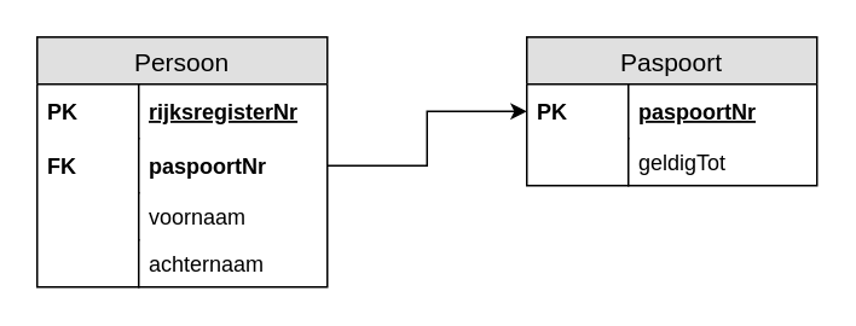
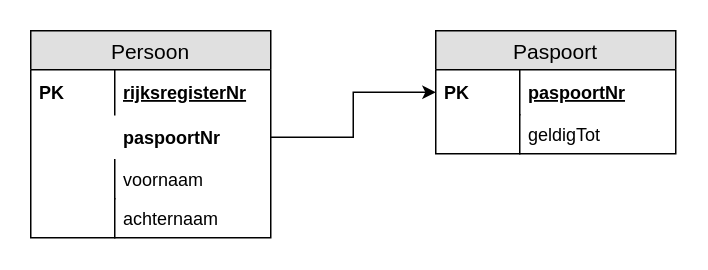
- <mxCell id="6" value="FK" style="shape=partialRectangle;fontStyle=1;top=0;left=0;bottom=0;fillColor=none;align=left;verticalAlign=middle;spacingLeft=4;spacingRight=4;overflow=hidden;rotatable=0;points=[];portConstraint=eastwest;part=1;fontSize=12;" parent="5" vertex="1" connectable="0"><mxGeometry width="56" height="30" as="geometry" /></mxCell>
